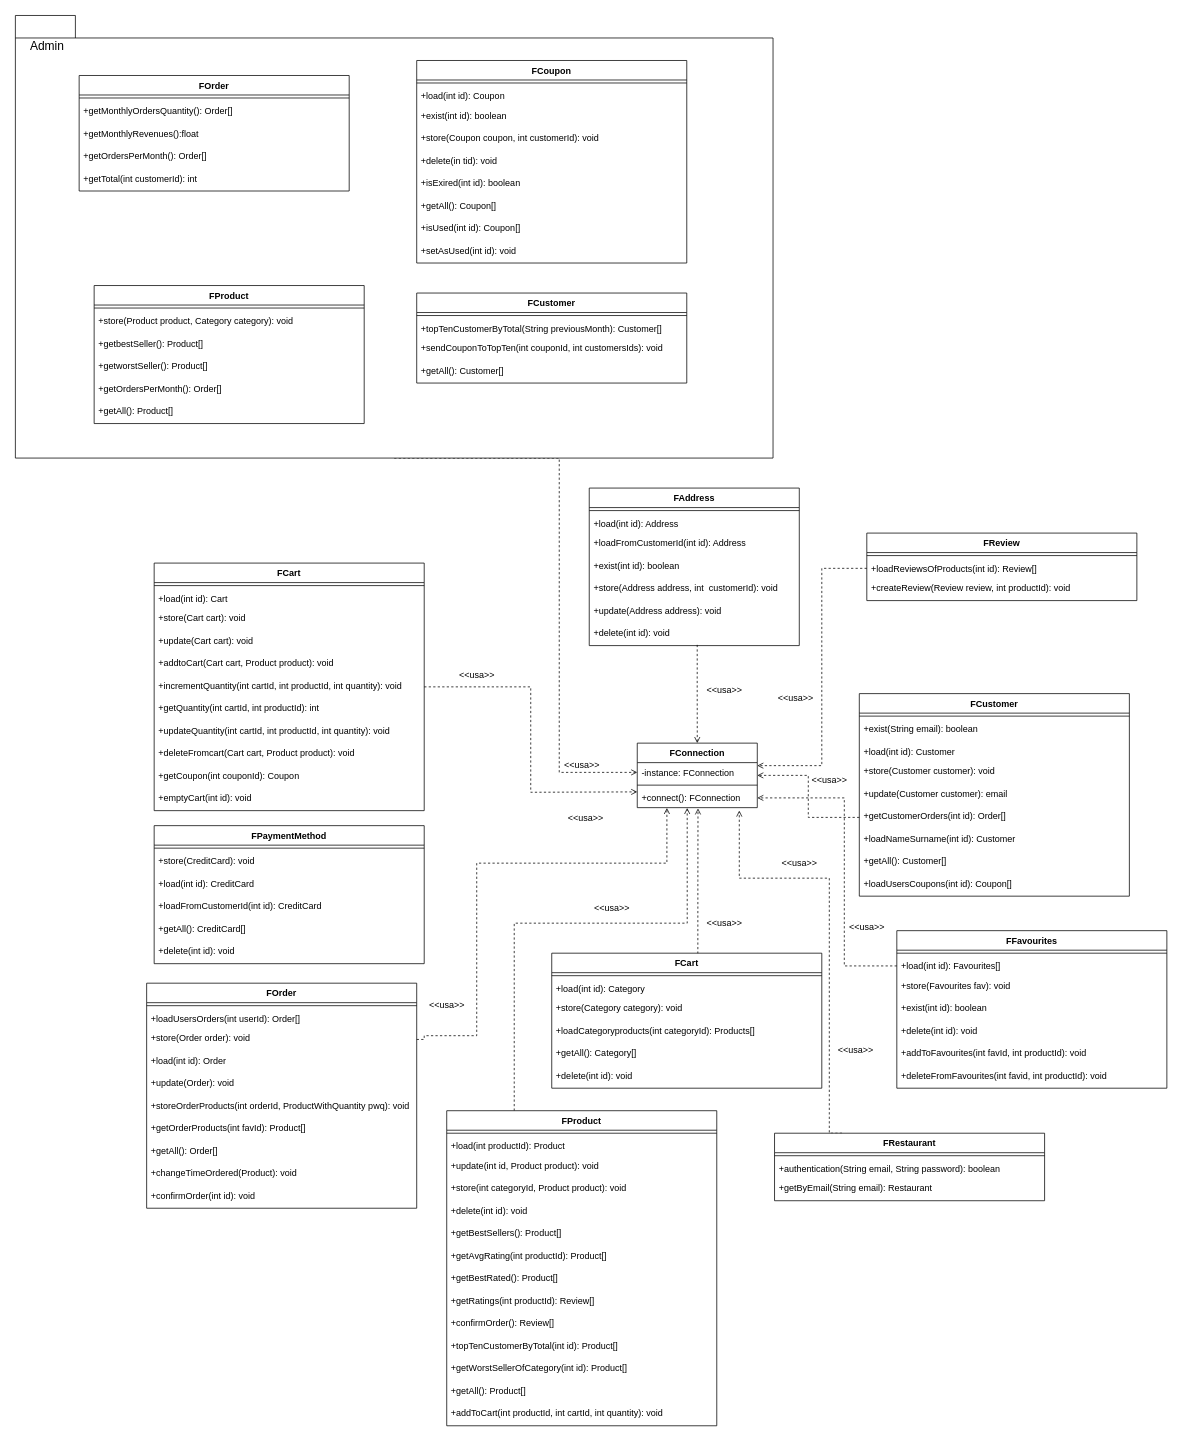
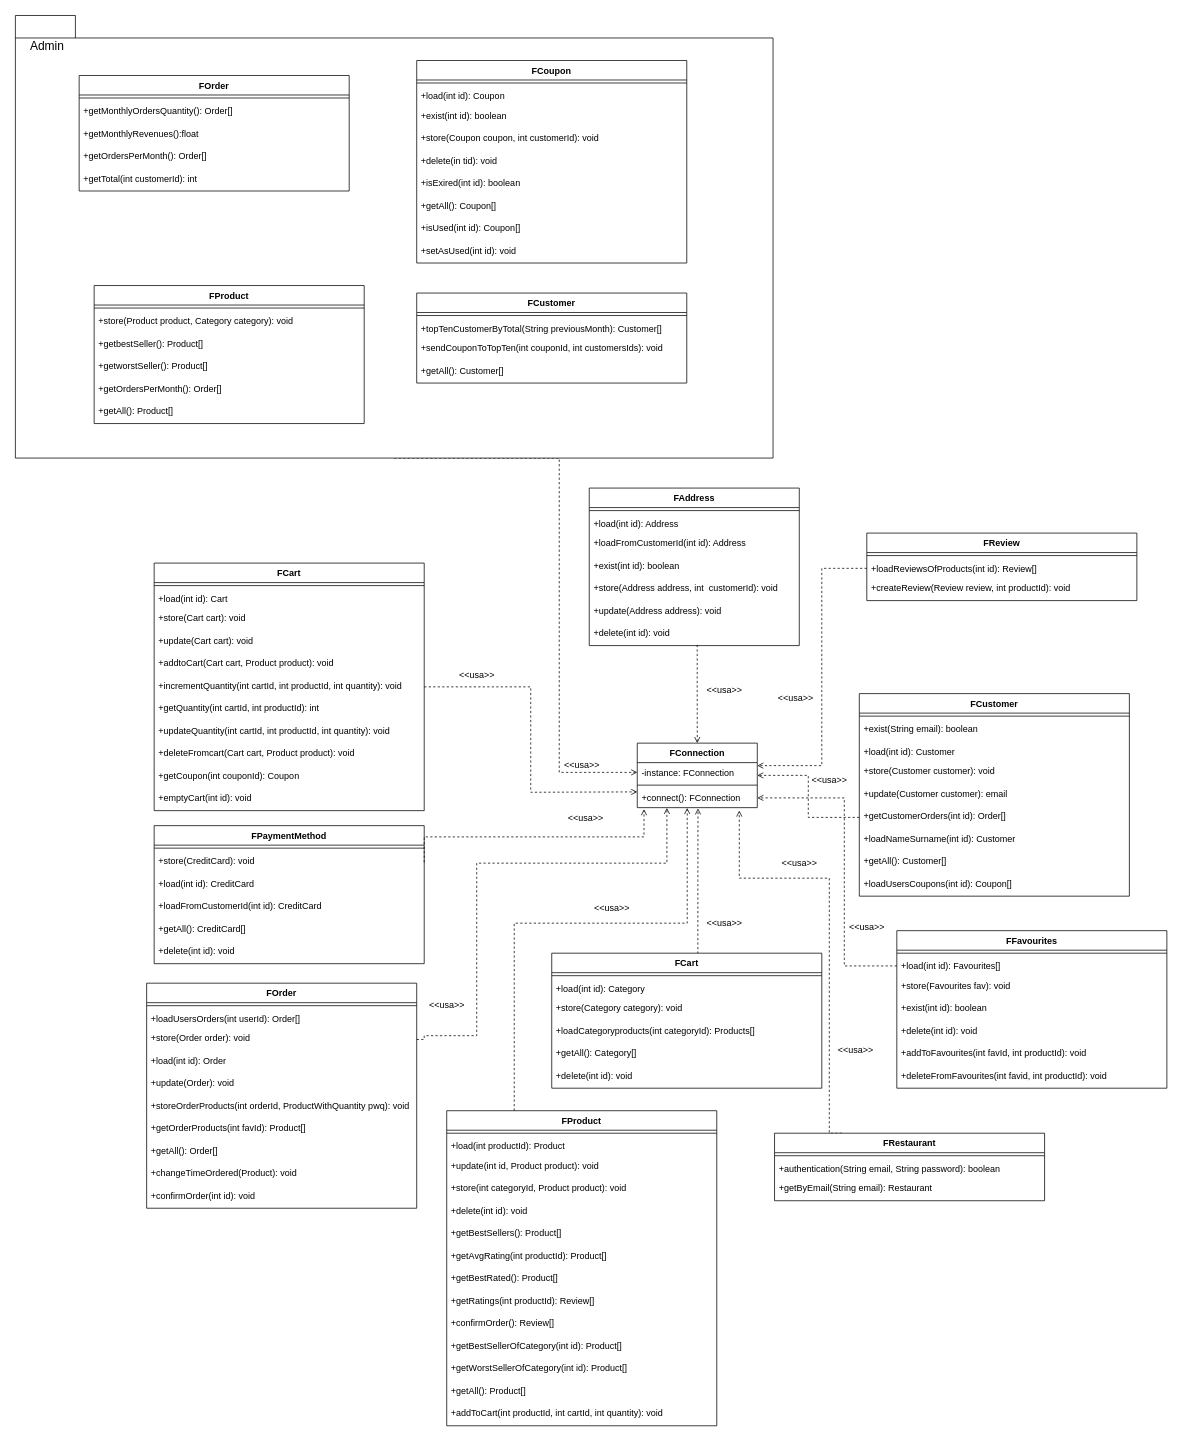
+ <mxCell id="135" style="edgeStyle=orthogonalEdgeStyle;rounded=0;orthogonalLoop=1;jettySize=auto;html=1;exitX=1;exitY=0.5;exitDx=0;exitDy=0;entryX=0.056;entryY=1.077;entryDx=0;entryDy=0;dashed=1;fontSize=16;endArrow=open;endFill=0;entryPerimeter=0;" parent="1" source="75" target="7" edge="1"><mxGeometry relative="1" as="geometry"><Array as="points"><mxPoint y="1115" x="565" /><mxPoint x="858" y="1115" /></Array></mxGeometry></mxCell>
- <mxCell id="92" value="+topTenCustomerByTotal(int id): Product[]" style="text;strokeColor=none;fillColor=none;align=left;verticalAlign=top;spacingLeft=4;spacingRight=4;overflow=hidden;rotatable=0;points=[[0,0.5],[1,0.5]];portConstraint=eastwest;" parent="81" vertex="1"><mxGeometry y="300" width="360" height="30" as="geometry" /></mxCell>
+ <mxCell id="92" value="+getBestSellerOfCategory(int id): Product[]" style="text;strokeColor=none;fillColor=none;align=left;verticalAlign=top;spacingLeft=4;spacingRight=4;overflow=hidden;rotatable=0;points=[[0,0.5],[1,0.5]];portConstraint=eastwest;" parent="81" vertex="1"><mxGeometry y="300" width="360" height="30" as="geometry" /></mxCell>
